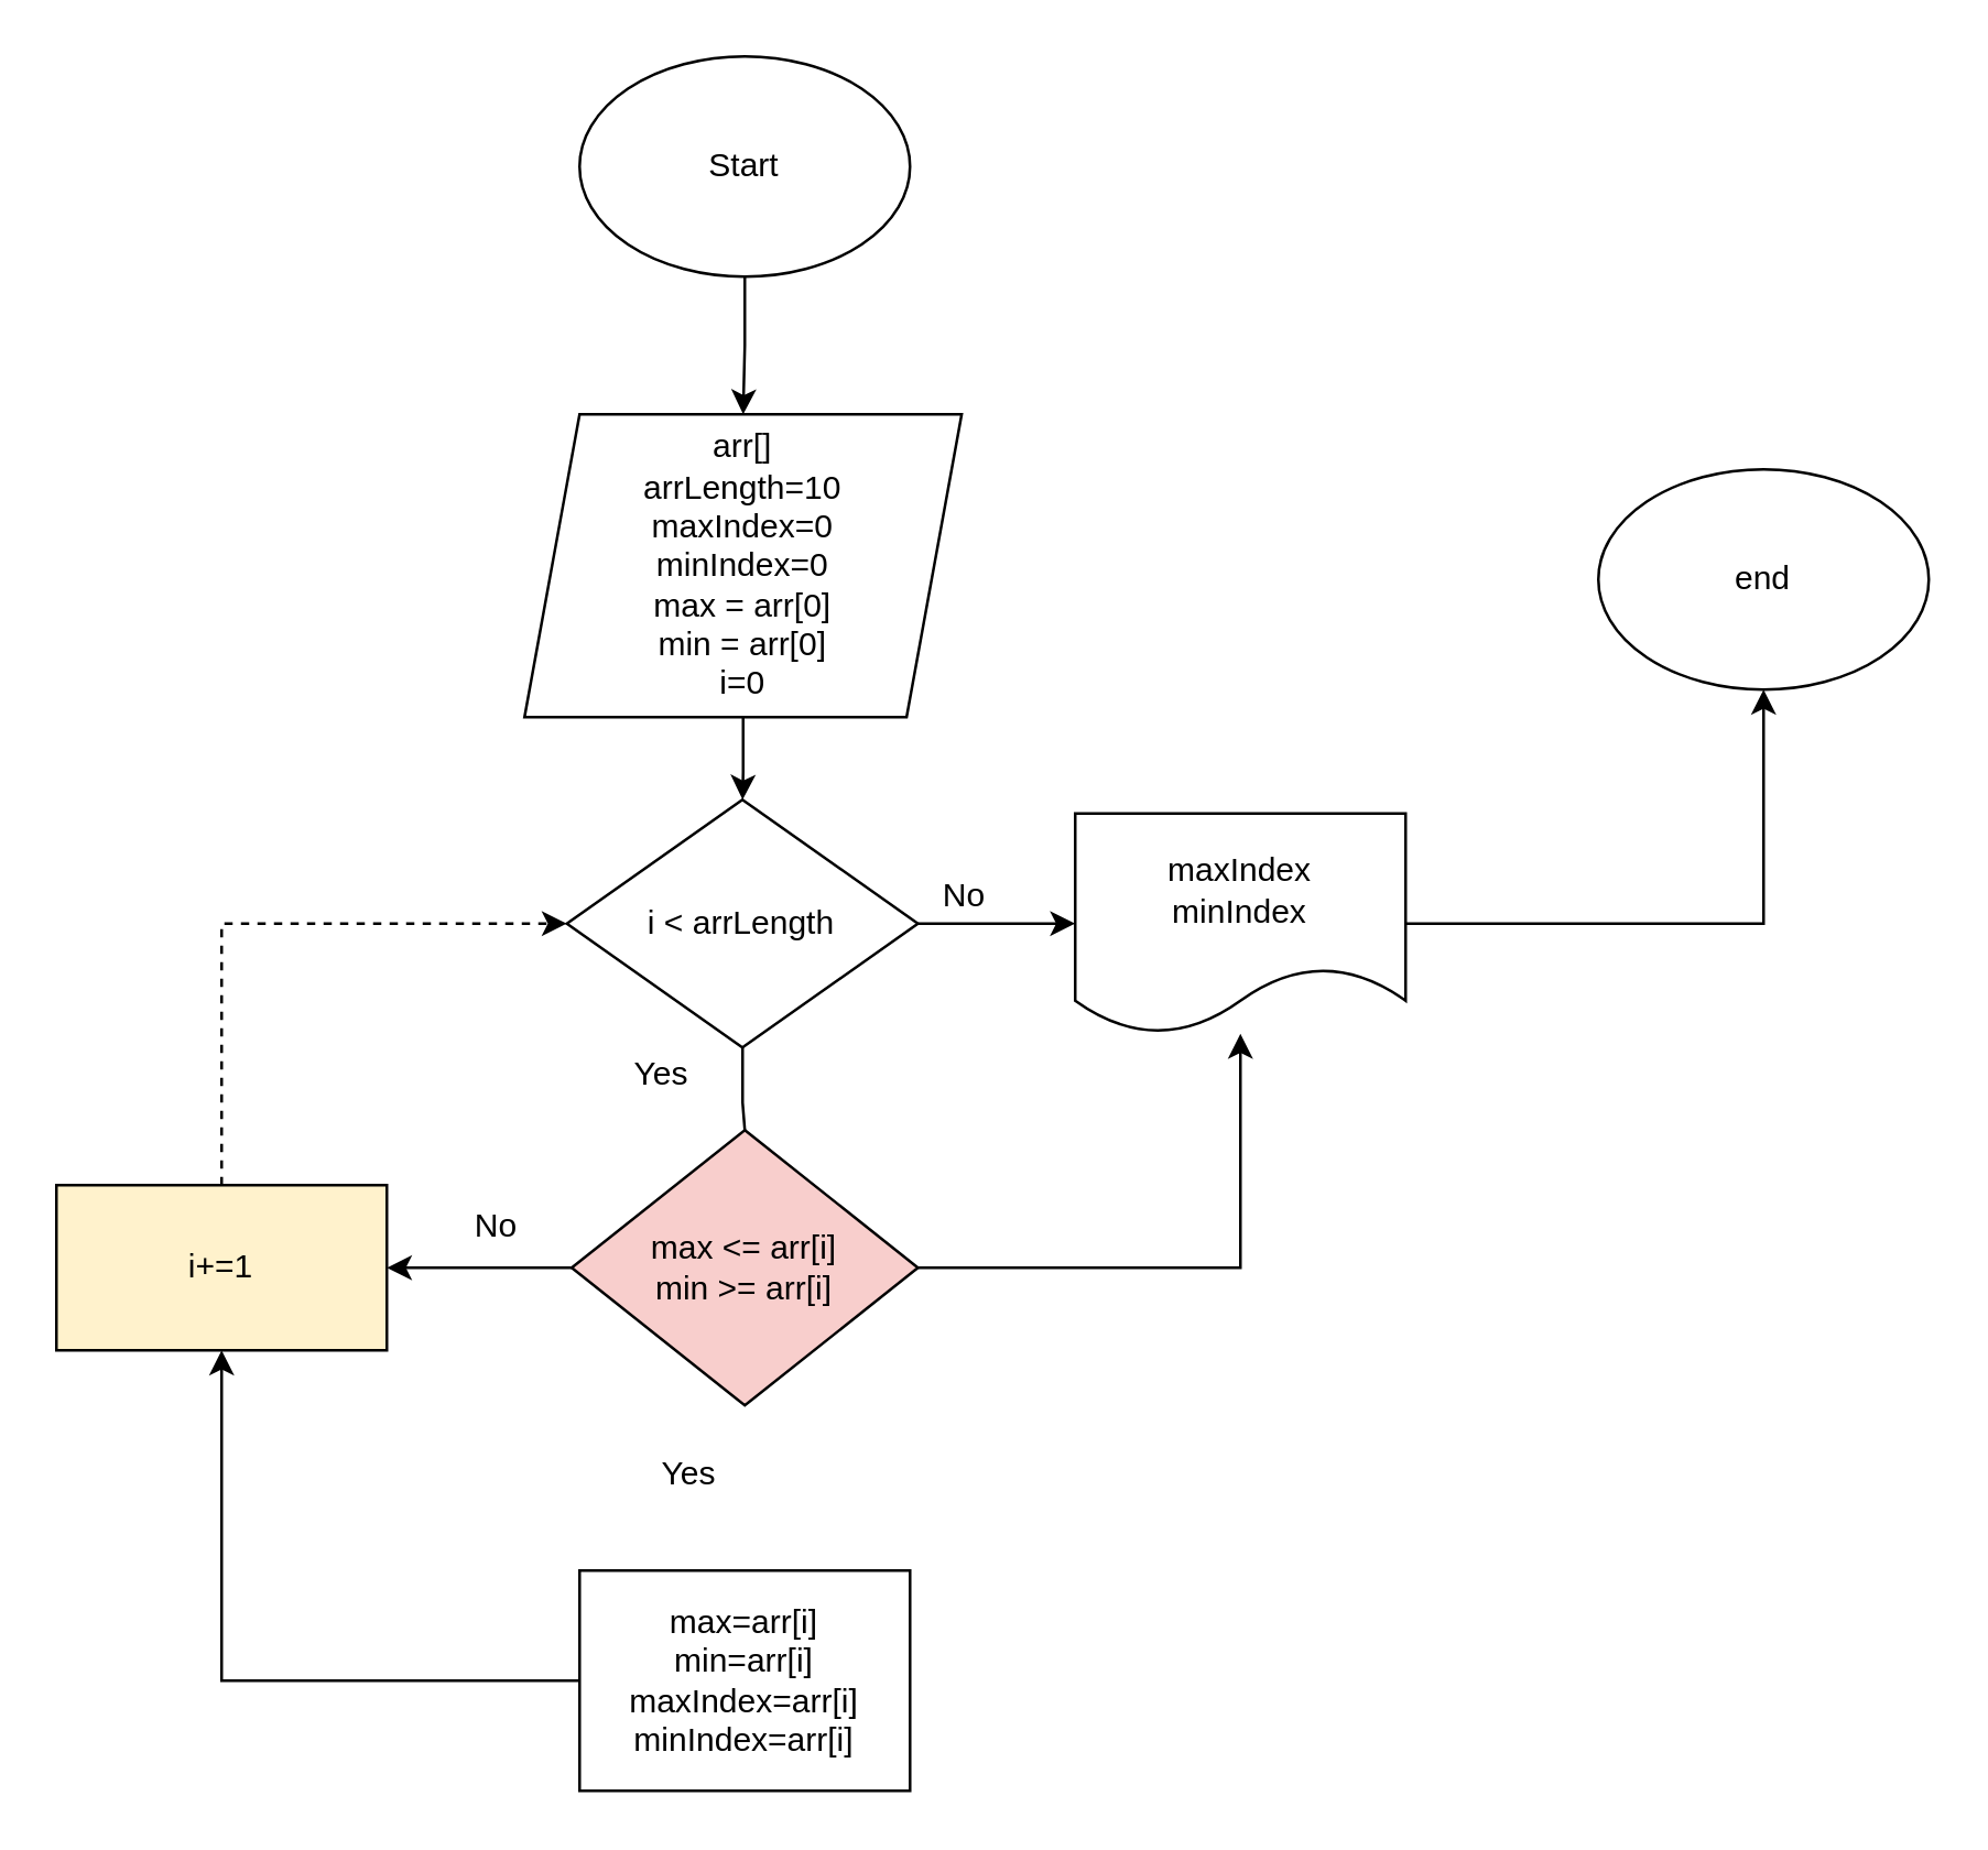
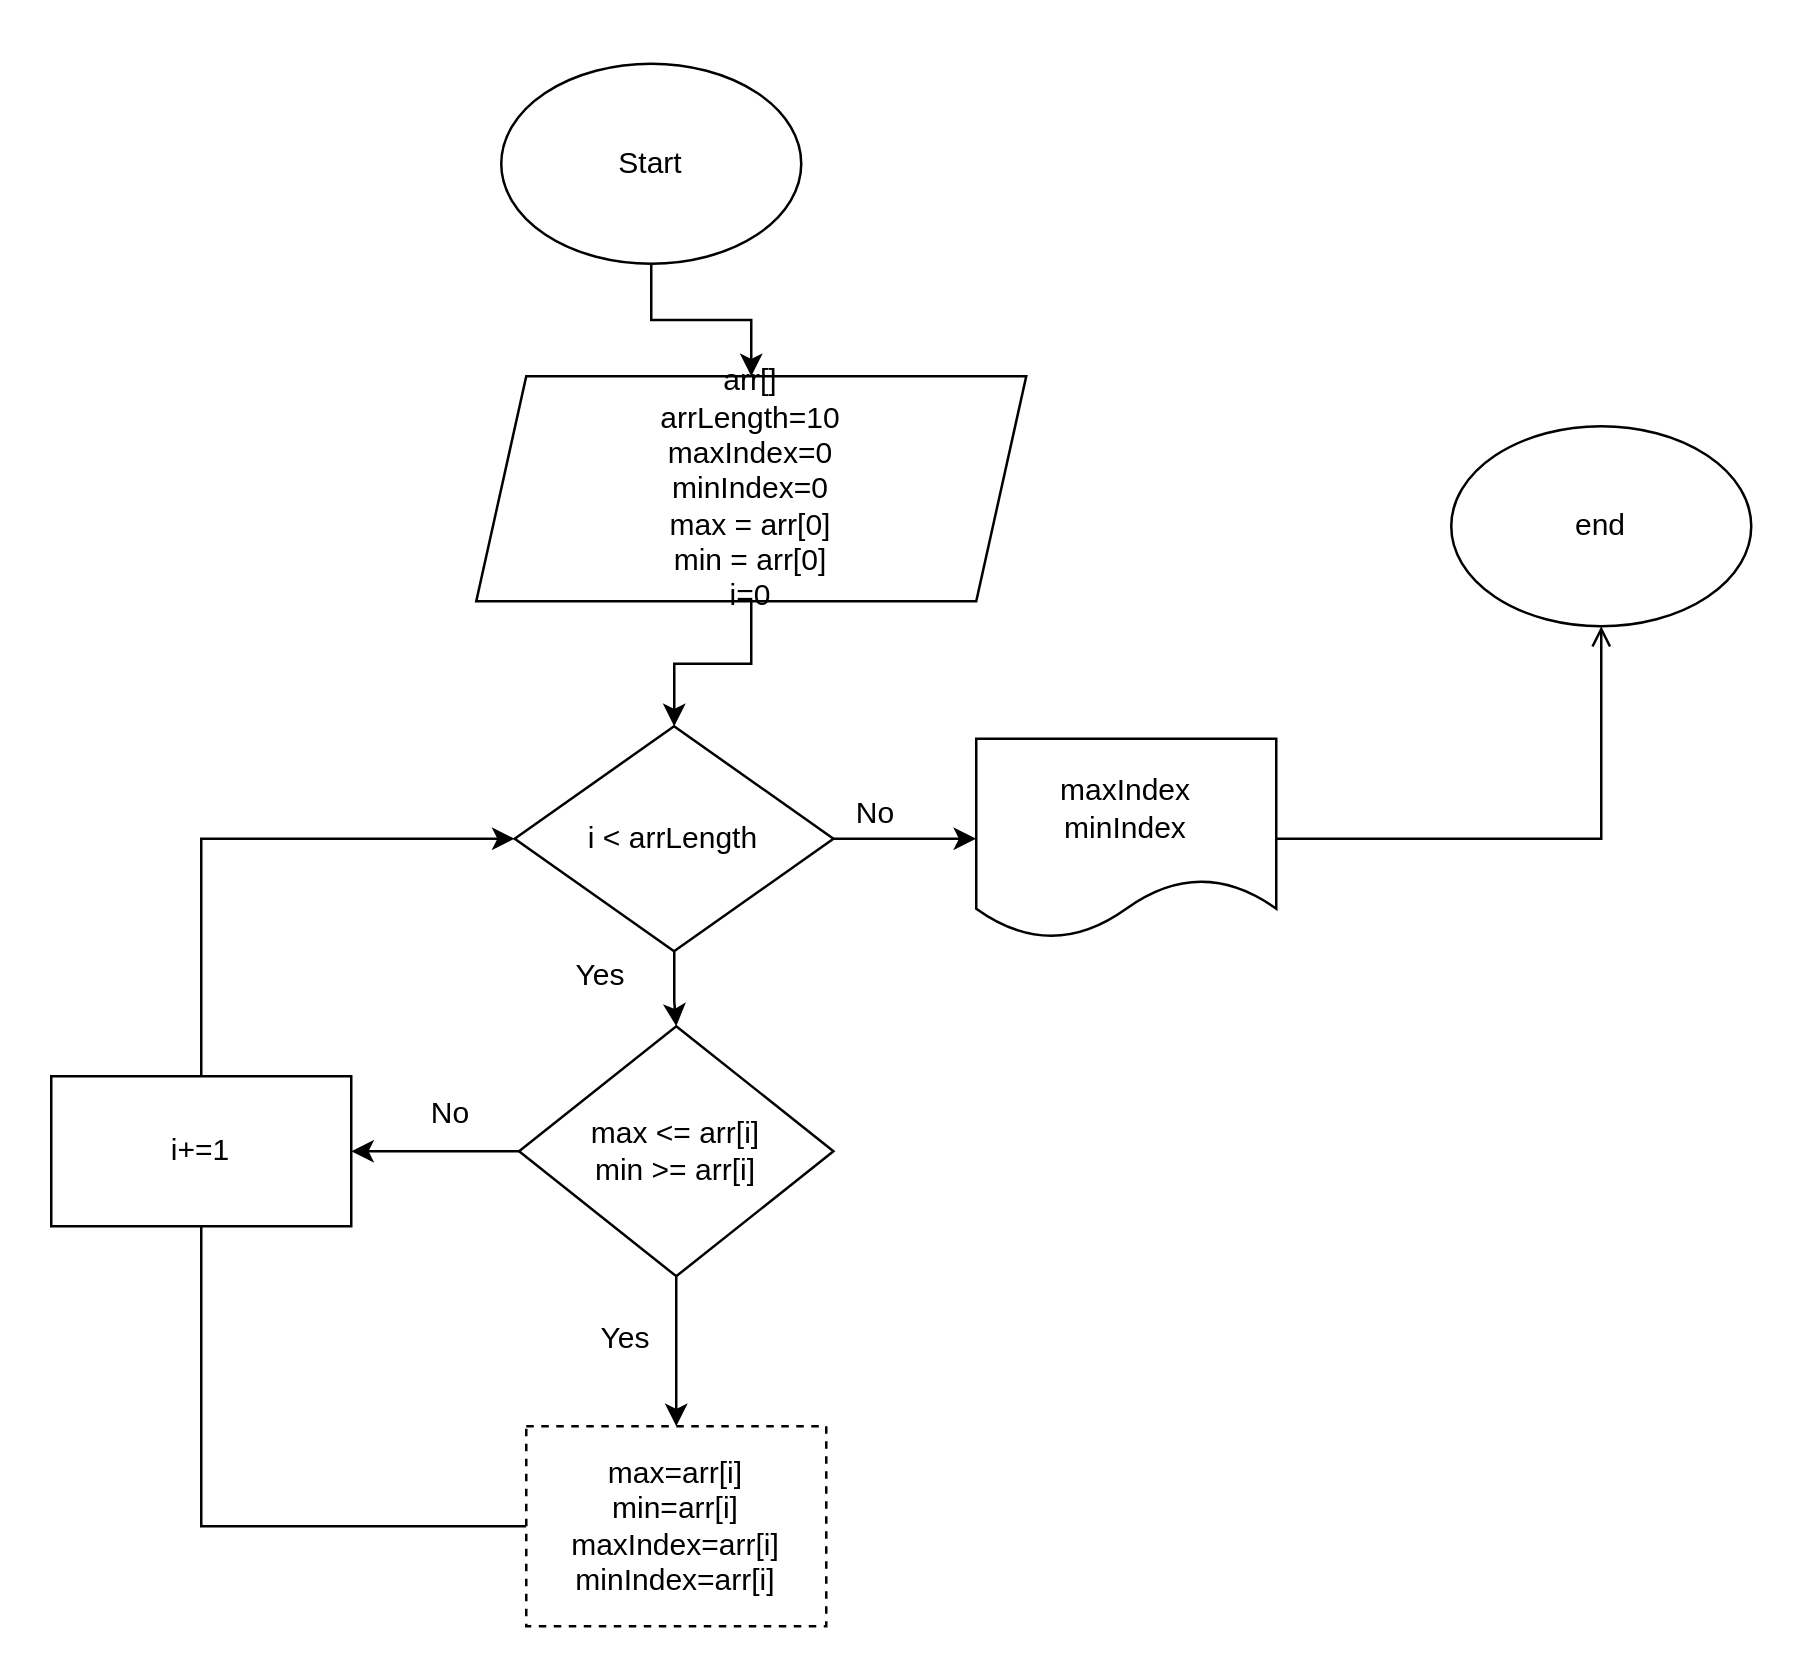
- <mxCell id="3" value="Start" style="ellipse;whiteSpace=wrap;html=1;" parent="1" vertex="1"><mxGeometry x="210" y="20" width="120" height="80" as="geometry" /></mxCell>
+ <mxCell id="3" value="Start" style="ellipse;whiteSpace=wrap;html=1;" parent="1" vertex="1"><mxGeometry x="200" y="25" width="120" height="80" as="geometry" /></mxCell>
- <mxCell id="6" value="&lt;div&gt;arr[]&lt;/div&gt;&lt;div&gt;arrLength=10&lt;/div&gt;&lt;div&gt;maxIndex=0&lt;/div&gt;&lt;div&gt;minIndex=0&lt;/div&gt;&lt;div&gt;max = arr[0]&lt;/div&gt;&lt;div&gt;min = arr[0]&lt;br&gt;&lt;/div&gt;&lt;div&gt;i=0&lt;br&gt;&lt;/div&gt;" style="shape=parallelogram;perimeter=parallelogramPerimeter;whiteSpace=wrap;html=1;fixedSize=1;" parent="1" vertex="1"><mxGeometry x="190" y="150" width="158.76" height="110" as="geometry" /></mxCell>
+ <mxCell id="6" value="&lt;div&gt;arr[]&lt;/div&gt;&lt;div&gt;arrLength=10&lt;/div&gt;&lt;div&gt;maxIndex=0&lt;/div&gt;&lt;div&gt;minIndex=0&lt;/div&gt;&lt;div&gt;max = arr[0]&lt;/div&gt;&lt;div&gt;min = arr[0]&lt;br&gt;&lt;/div&gt;&lt;div&gt;i=0&lt;br&gt;&lt;/div&gt;" style="shape=parallelogram;perimeter=parallelogramPerimeter;whiteSpace=wrap;html=1;fixedSize=1;" parent="1" vertex="1"><mxGeometry x="190" y="150" width="220" height="90" as="geometry" /></mxCell>
- <mxCell id="13" value="" style="edgeStyle=orthogonalEdgeStyle;rounded=0;orthogonalLoop=1;jettySize=auto;html=1;" parent="1" source="14" target="4" edge="1"><mxGeometry relative="1" as="geometry" /></mxCell>
+ <mxCell id="13" value="" style="edgeStyle=orthogonalEdgeStyle;rounded=0;orthogonalLoop=1;jettySize=auto;html=1;endArrow=open;" parent="1" source="14" target="4" edge="1"><mxGeometry relative="1" as="geometry" /></mxCell>
- <mxCell id="21" value="" style="edgeStyle=orthogonalEdgeStyle;rounded=0;orthogonalLoop=1;jettySize=auto;html=1;entryX=0;entryY=0.5;entryDx=0;entryDy=0;dashed=1;" parent="1" source="22" target="9" edge="1"><mxGeometry relative="1" as="geometry"><mxPoint x="80" y="350" as="targetPoint" /><Array as="points"><mxPoint x="80" y="335" /></Array></mxGeometry></mxCell>
+ <mxCell id="21" value="" style="edgeStyle=orthogonalEdgeStyle;rounded=0;orthogonalLoop=1;jettySize=auto;html=1;entryX=0;entryY=0.5;entryDx=0;entryDy=0;" parent="1" source="22" target="9" edge="1"><mxGeometry relative="1" as="geometry"><mxPoint x="80" y="350" as="targetPoint" /><Array as="points"><mxPoint x="80" y="335" /></Array></mxGeometry></mxCell>
- <mxCell id="7" value="" style="edgeStyle=orthogonalEdgeStyle;rounded=0;orthogonalLoop=1;jettySize=auto;html=1;endArrow=none;" parent="1" source="9" target="12" edge="1"><mxGeometry relative="1" as="geometry" /></mxCell>
+ <mxCell id="7" value="" style="edgeStyle=orthogonalEdgeStyle;rounded=0;orthogonalLoop=1;jettySize=auto;html=1;" parent="1" source="9" target="12" edge="1"><mxGeometry relative="1" as="geometry" /></mxCell>
- <mxCell id="22" value="i+=1" style="rounded=0;whiteSpace=wrap;html=1;fillColor=#fff2cc;" parent="1" vertex="1"><mxGeometry x="20" y="430" width="120" height="60" as="geometry" /></mxCell>
+ <mxCell id="22" value="i+=1" style="rounded=0;whiteSpace=wrap;html=1;" parent="1" vertex="1"><mxGeometry x="20" y="430" width="120" height="60" as="geometry" /></mxCell>
- <mxCell id="12" value="&lt;div&gt;max &amp;lt;= arr[i]&lt;/div&gt;&lt;div&gt;min &amp;gt;= arr[i]&lt;/div&gt;" style="rhombus;whiteSpace=wrap;html=1;fillColor=#f8cecc;" parent="1" vertex="1"><mxGeometry x="207.13" y="410" width="125.75" height="100" as="geometry" /></mxCell>
+ <mxCell id="12" value="&lt;div&gt;max &amp;lt;= arr[i]&lt;/div&gt;&lt;div&gt;min &amp;gt;= arr[i]&lt;/div&gt;" style="rhombus;whiteSpace=wrap;html=1;" parent="1" vertex="1"><mxGeometry x="207.13" y="410" width="125.75" height="100" as="geometry" /></mxCell>
- <mxCell id="10" value="" style="edgeStyle=orthogonalEdgeStyle;rounded=0;orthogonalLoop=1;jettySize=auto;html=1;" parent="1" source="12" target="14" edge="1"><mxGeometry relative="1" as="geometry" /></mxCell>
+ <mxCell id="10" value="" style="edgeStyle=orthogonalEdgeStyle;rounded=0;orthogonalLoop=1;jettySize=auto;html=1;" parent="1" source="12" target="18" edge="1"><mxGeometry relative="1" as="geometry" /></mxCell>
- <mxCell id="17" value="" style="edgeStyle=orthogonalEdgeStyle;rounded=0;orthogonalLoop=1;jettySize=auto;html=1;entryX=0.5;entryY=1;entryDx=0;entryDy=0;" parent="1" source="18" target="22" edge="1"><mxGeometry relative="1" as="geometry"><mxPoint x="110.01" y="610" as="targetPoint" /></mxGeometry></mxCell>
+ <mxCell id="17" value="" style="edgeStyle=orthogonalEdgeStyle;rounded=0;orthogonalLoop=1;jettySize=auto;html=1;entryX=0.5;entryY=1;entryDx=0;entryDy=0;endArrow=none;" parent="1" source="18" target="22" edge="1"><mxGeometry relative="1" as="geometry"><mxPoint x="110.01" y="610" as="targetPoint" /></mxGeometry></mxCell>
- <mxCell id="18" value="&lt;div&gt;max=arr[i]&lt;/div&gt;min=arr[i]&lt;div&gt;maxIndex=arr[i]&lt;/div&gt;&lt;div&gt;minIndex=arr[i]&lt;/div&gt;" style="rounded=0;whiteSpace=wrap;html=1;" parent="1" vertex="1"><mxGeometry x="210.01" y="570" width="120" height="80" as="geometry" /></mxCell>
+ <mxCell id="18" value="&lt;div&gt;max=arr[i]&lt;/div&gt;min=arr[i]&lt;div&gt;maxIndex=arr[i]&lt;/div&gt;&lt;div&gt;minIndex=arr[i]&lt;/div&gt;" style="rounded=0;whiteSpace=wrap;html=1;dashed=1;" parent="1" vertex="1"><mxGeometry x="210.01" y="570" width="120" height="80" as="geometry" /></mxCell>
